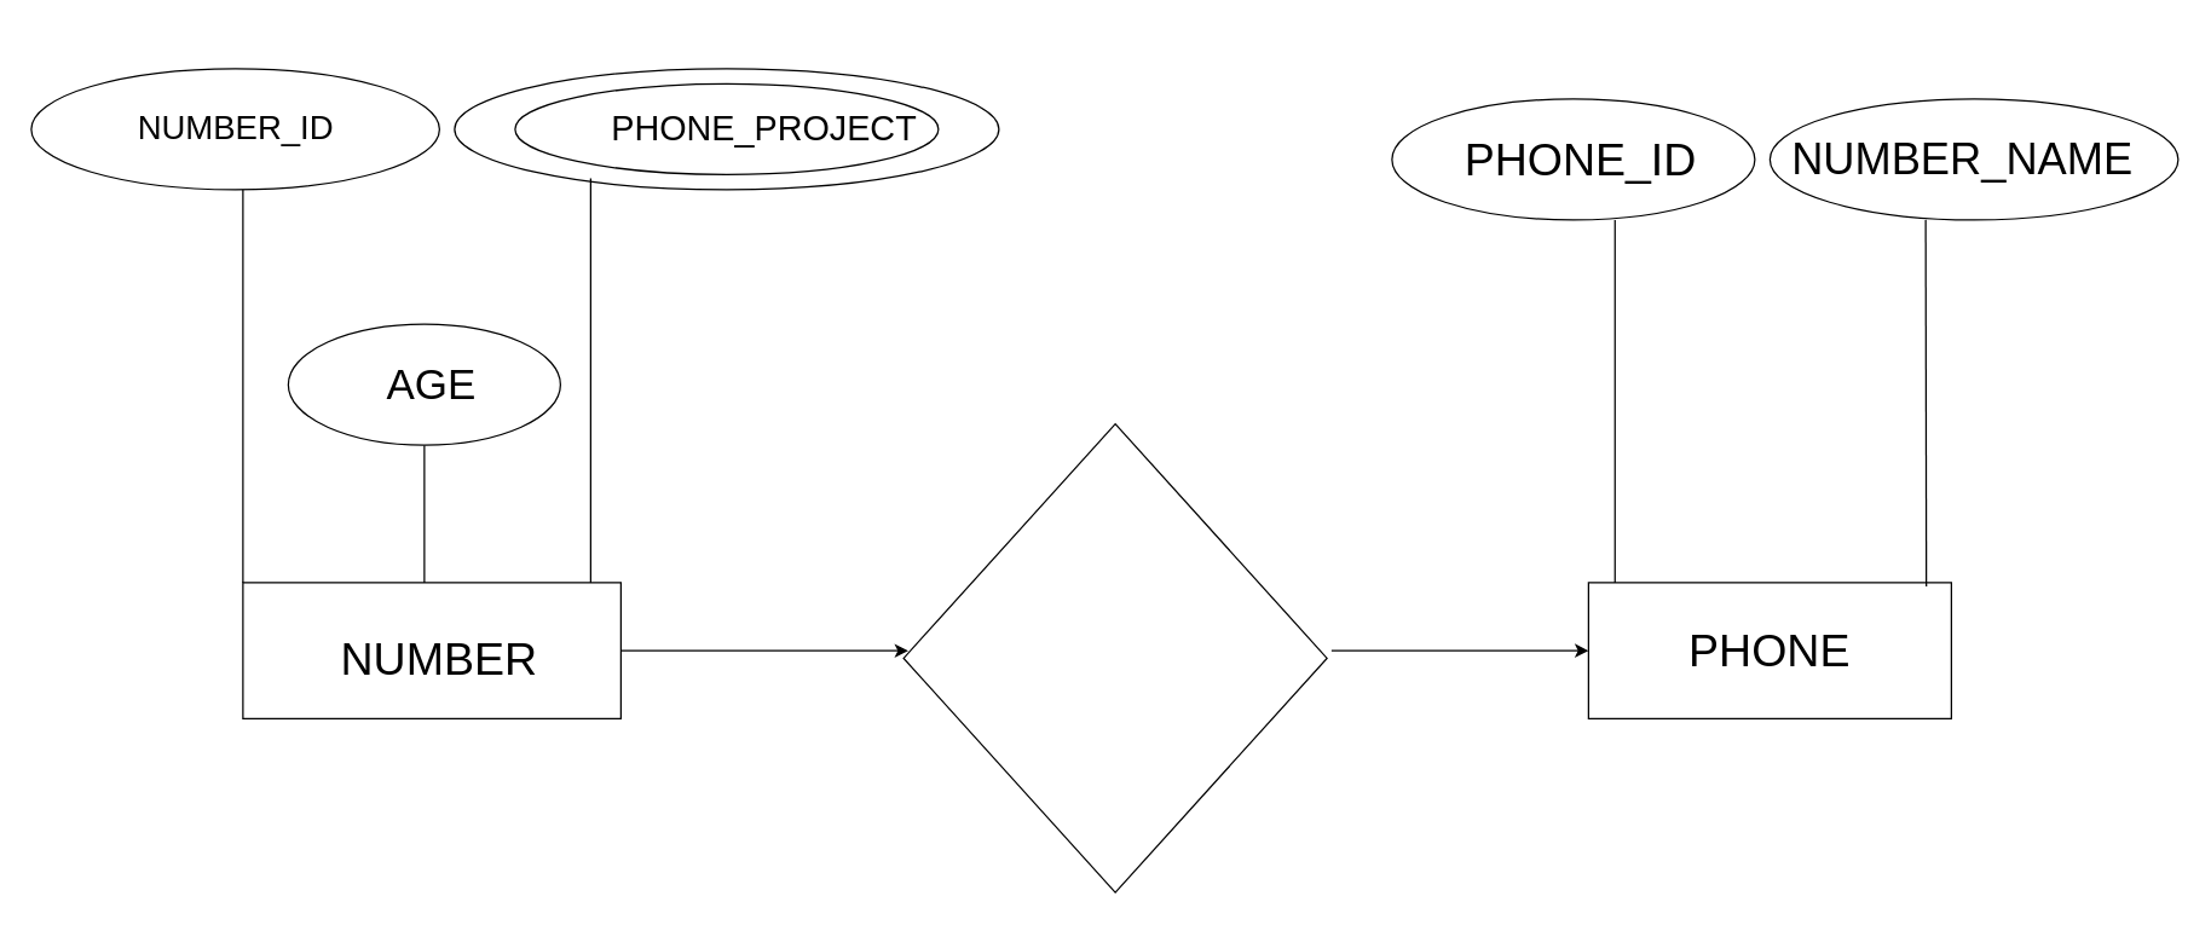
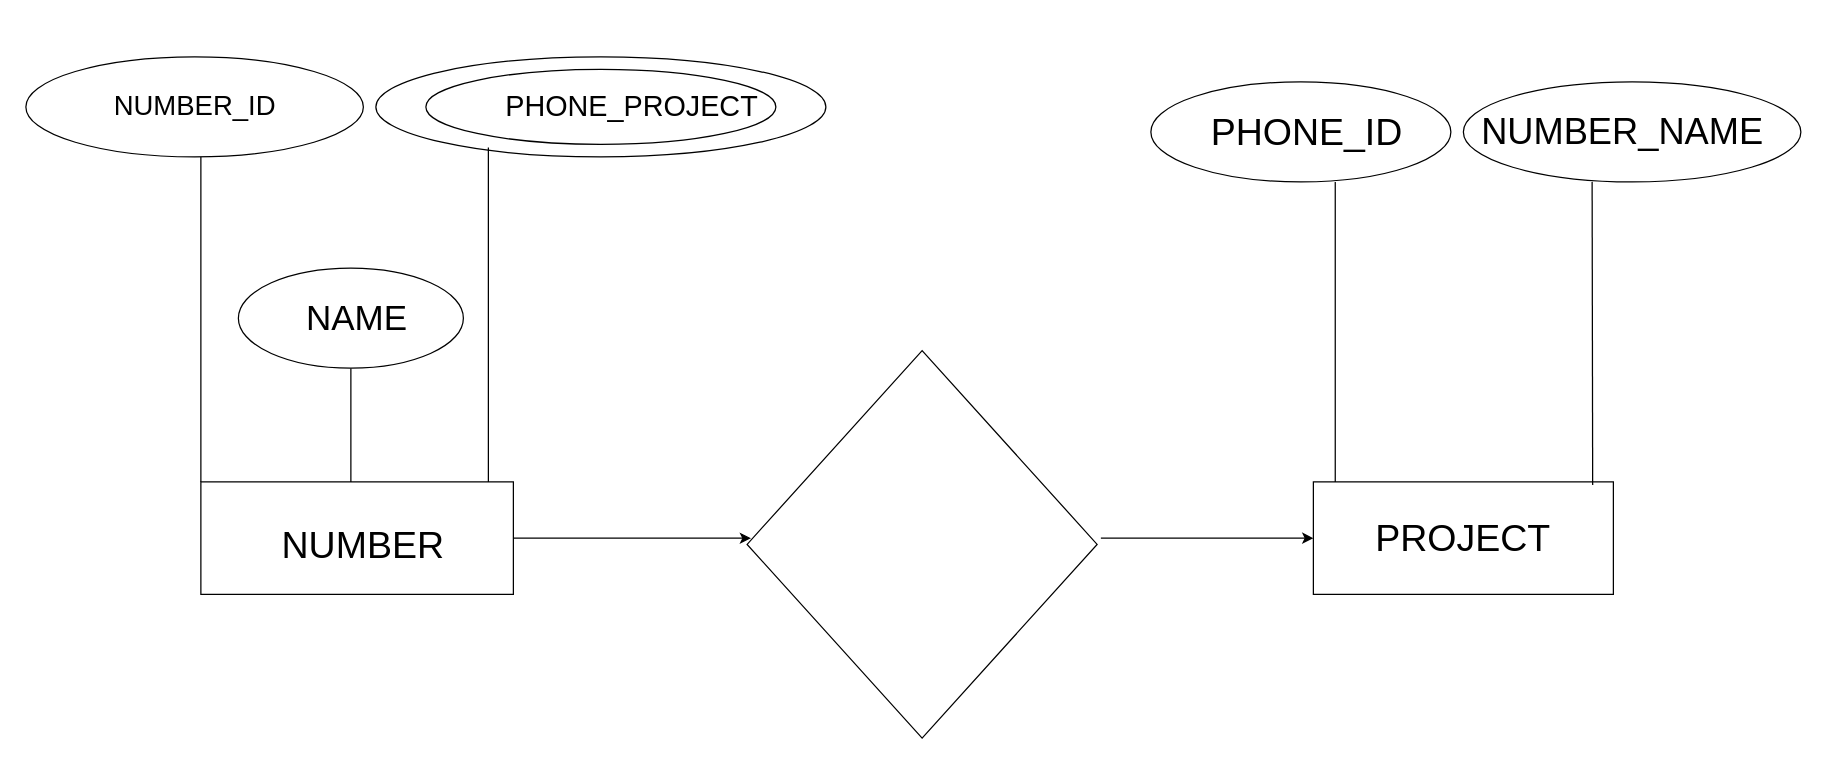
- <mxCell id="24" value="AGE" style="text;html=1;strokeColor=none;fillColor=none;align=center;verticalAlign=middle;whiteSpace=wrap;rounded=0;fontSize=28;" vertex="1" parent="1"><mxGeometry x="150" y="174" width="270" height="160" as="geometry" /></mxCell>
+ <mxCell id="24" value="NAME" style="text;html=1;strokeColor=none;fillColor=none;align=center;verticalAlign=middle;whiteSpace=wrap;rounded=0;fontSize=28;" vertex="1" parent="1"><mxGeometry x="150" y="174" width="270" height="160" as="geometry" /></mxCell>
- <mxCell id="7" value="PHONE" style="text;html=1;strokeColor=none;fillColor=none;align=center;verticalAlign=middle;whiteSpace=wrap;rounded=0;fontSize=30;" vertex="1" parent="1"><mxGeometry x="1070" y="395" width="200" height="70" as="geometry" /></mxCell>
+ <mxCell id="7" value="PROJECT" style="text;html=1;strokeColor=none;fillColor=none;align=center;verticalAlign=middle;whiteSpace=wrap;rounded=0;fontSize=30;" vertex="1" parent="1"><mxGeometry x="1070" y="395" width="200" height="70" as="geometry" /></mxCell>
